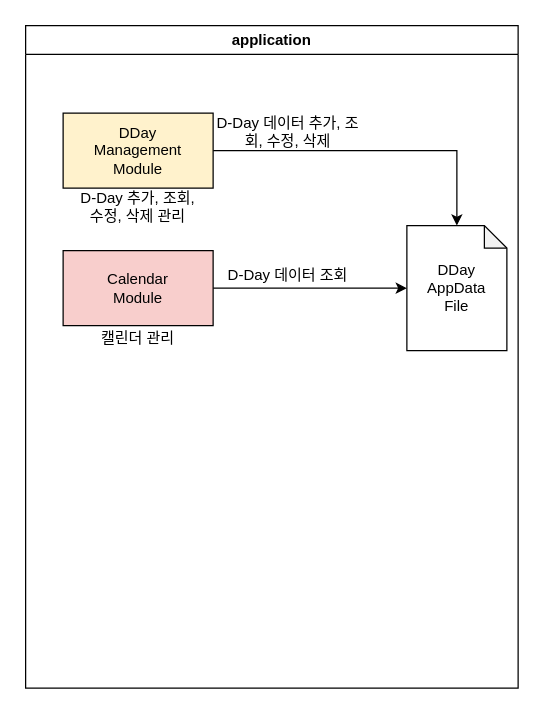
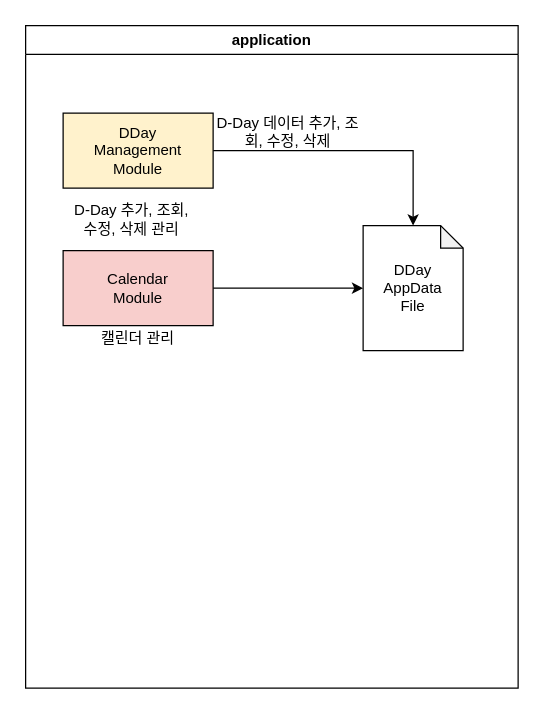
- <mxCell id="8" value="D-Day 추가, 조회,&lt;div&gt;수정, 삭제 관리&lt;/div&gt;" style="text;html=1;align=center;verticalAlign=middle;whiteSpace=wrap;rounded=0;" vertex="1" parent="2"><mxGeometry x="30" y="130" width="120" height="30" as="geometry" /></mxCell>
+ <mxCell id="8" value="D-Day 추가, 조회,&lt;div&gt;수정, 삭제 관리&lt;/div&gt;" style="text;html=1;align=center;verticalAlign=middle;whiteSpace=wrap;rounded=0;" vertex="1" parent="2"><mxGeometry x="25" y="140" width="120" height="30" as="geometry" /></mxCell>
- <mxCell id="11" value="D-Day 데이터 조회" style="text;html=1;align=center;verticalAlign=middle;whiteSpace=wrap;rounded=0;" vertex="1" parent="2"><mxGeometry x="150" y="190" width="120" height="20" as="geometry" /></mxCell>
- <mxCell id="5" value="DDay&lt;div&gt;AppData&lt;/div&gt;&lt;div&gt;File&lt;/div&gt;" style="shape=note;whiteSpace=wrap;html=1;backgroundOutline=1;darkOpacity=0.05;size=18;" vertex="1" parent="2"><mxGeometry x="305" y="160" width="80" height="100" as="geometry" /></mxCell>
+ <mxCell id="5" value="DDay&lt;div&gt;AppData&lt;/div&gt;&lt;div&gt;File&lt;/div&gt;" style="shape=note;whiteSpace=wrap;html=1;backgroundOutline=1;darkOpacity=0.05;size=18;" vertex="1" parent="2"><mxGeometry x="270" y="160" width="80" height="100" as="geometry" /></mxCell>
